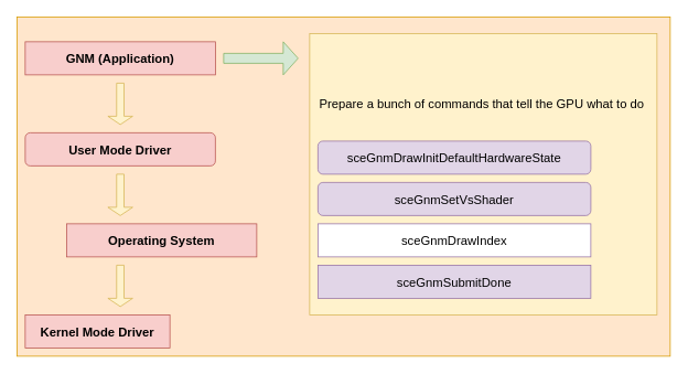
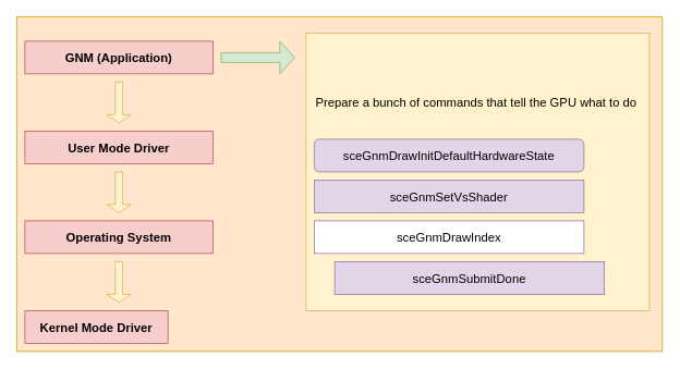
- <mxCell id="5" value="User Mode Driver" style="whiteSpace=wrap;html=1;fontSize=15;fontStyle=1;fillColor=#f8cecc;strokeColor=#b85450;rounded=1;" vertex="1" parent="1"><mxGeometry x="30" y="160" width="230" height="40" as="geometry" /></mxCell>
+ <mxCell id="5" value="User Mode Driver" style="rounded=0;whiteSpace=wrap;html=1;fontSize=15;fontStyle=1;fillColor=#f8cecc;strokeColor=#b85450;" vertex="1" parent="1"><mxGeometry x="30" y="160" width="230" height="40" as="geometry" /></mxCell>
- <mxCell id="10" value="sceGnmSetVsShader" style="whiteSpace=wrap;html=1;fontSize=15;fontStyle=0;fillColor=#e1d5e7;strokeColor=#9673a6;rounded=1;" vertex="1" parent="1"><mxGeometry x="384" y="220" width="330" height="40" as="geometry" /></mxCell>
+ <mxCell id="10" value="sceGnmSetVsShader" style="rounded=0;whiteSpace=wrap;html=1;fontSize=15;fontStyle=0;fillColor=#e1d5e7;strokeColor=#9673a6;" vertex="1" parent="1"><mxGeometry x="384" y="220" width="330" height="40" as="geometry" /></mxCell>
- <mxCell id="6" value="Operating System" style="rounded=0;whiteSpace=wrap;html=1;fontSize=15;fontStyle=1;fillColor=#f8cecc;strokeColor=#b85450;" vertex="1" parent="1"><mxGeometry x="80" y="270" width="230" height="40" as="geometry" /></mxCell>
+ <mxCell id="6" value="Operating System" style="rounded=0;whiteSpace=wrap;html=1;fontSize=15;fontStyle=1;fillColor=#f8cecc;strokeColor=#b85450;" vertex="1" parent="1"><mxGeometry x="30" y="270" width="230" height="40" as="geometry" /></mxCell>
- <mxCell id="12" value="sceGnmSubmitDone" style="rounded=0;whiteSpace=wrap;html=1;fontSize=15;fontStyle=0;fillColor=#e1d5e7;strokeColor=#9673a6;" vertex="1" parent="1"><mxGeometry x="384" y="320" width="330" height="40" as="geometry" /></mxCell>
+ <mxCell id="12" value="sceGnmSubmitDone" style="rounded=0;whiteSpace=wrap;html=1;fontSize=15;fontStyle=0;fillColor=#e1d5e7;strokeColor=#9673a6;" vertex="1" parent="1"><mxGeometry x="409" y="320" width="330" height="40" as="geometry" /></mxCell>
